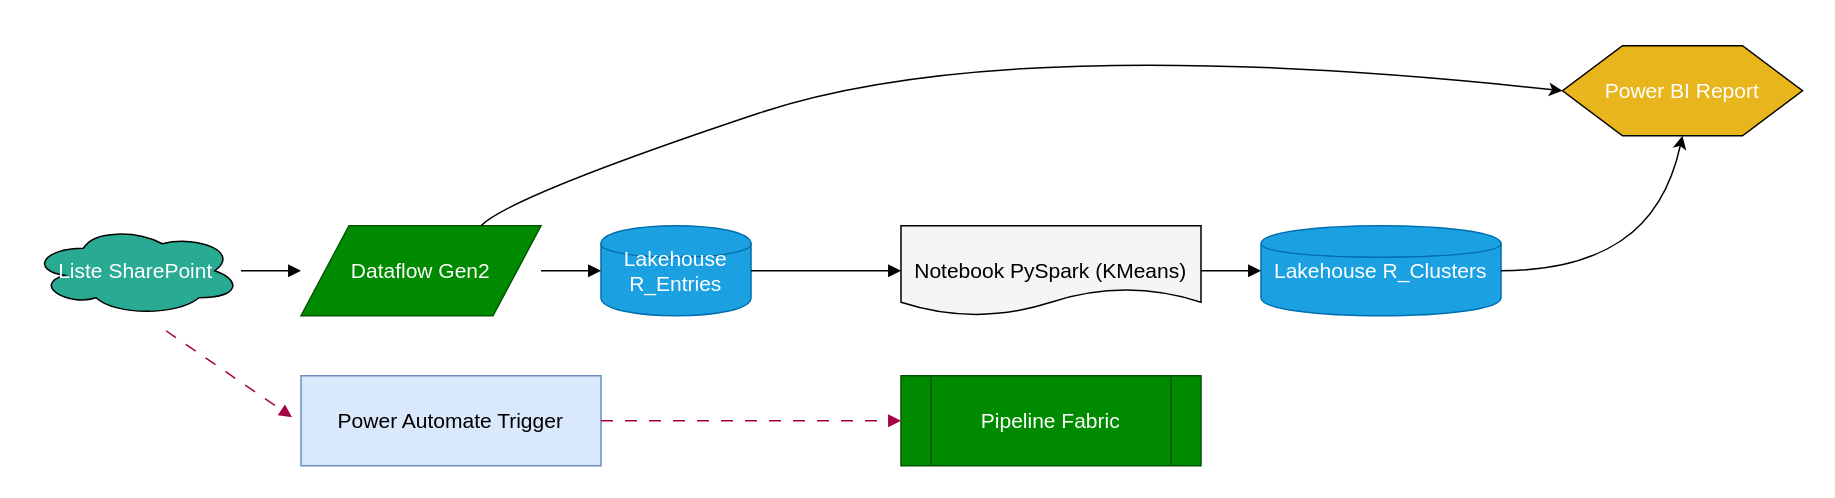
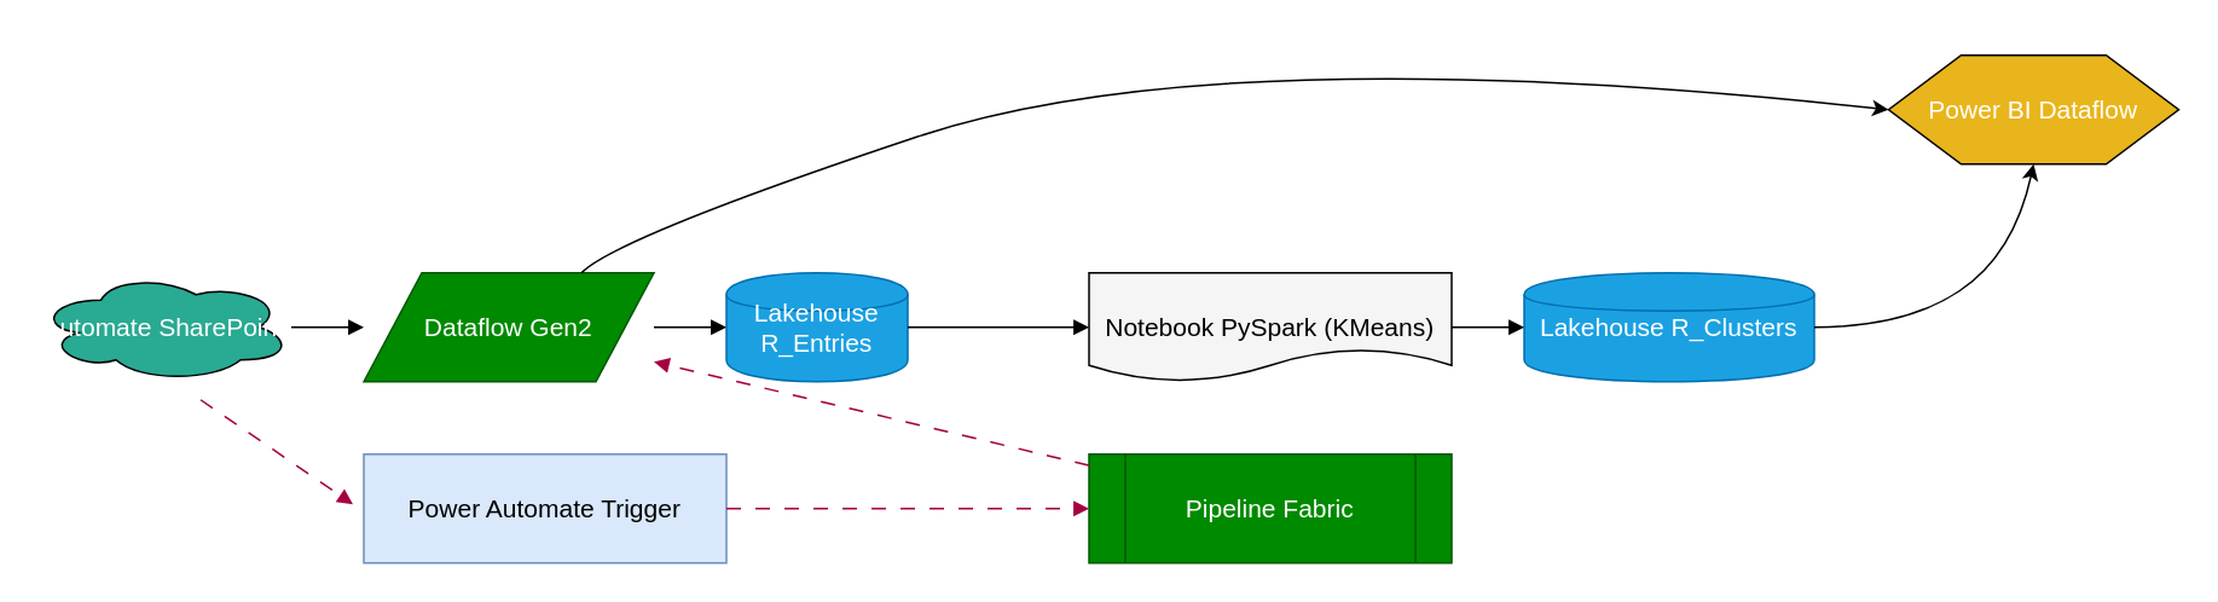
- <mxCell id="7" value="Power BI Report" style="shape=hexagon;whiteSpace=wrap;html=1;fillColor=light-dark(#E9B51C,#1E8D78);fontSize=14;fontColor=#ffffff;" vertex="1" parent="1"><mxGeometry x="1041" y="30" width="160" height="60" as="geometry" /></mxCell>
+ <mxCell id="7" value="Power BI Dataflow" style="shape=hexagon;whiteSpace=wrap;html=1;fillColor=light-dark(#E9B51C,#1E8D78);fontSize=14;fontColor=#ffffff;" vertex="1" parent="1"><mxGeometry x="1041" y="30" width="160" height="60" as="geometry" /></mxCell>
- <mxCell id="2" value="Liste SharePoint" style="shape=cloud;whiteSpace=wrap;html=1;fillColor=#29AA92;fontSize=14;fontColor=#FFFFFF;" vertex="1" parent="1"><mxGeometry x="20" y="150" width="140" height="60" as="geometry" /></mxCell>
+ <mxCell id="2" value="Automate SharePoint" style="shape=cloud;whiteSpace=wrap;html=1;fillColor=#29AA92;fontSize=14;fontColor=#FFFFFF;" vertex="1" parent="1"><mxGeometry x="20" y="150" width="140" height="60" as="geometry" /></mxCell>
+ <mxCell id="15" style="endArrow=block;html=1;dashed=1;dashPattern=8 8;fillColor=#d80073;strokeColor=#A50040;" edge="1" parent="1" source="8" target="3"><mxGeometry relative="1" as="geometry" /></mxCell>
